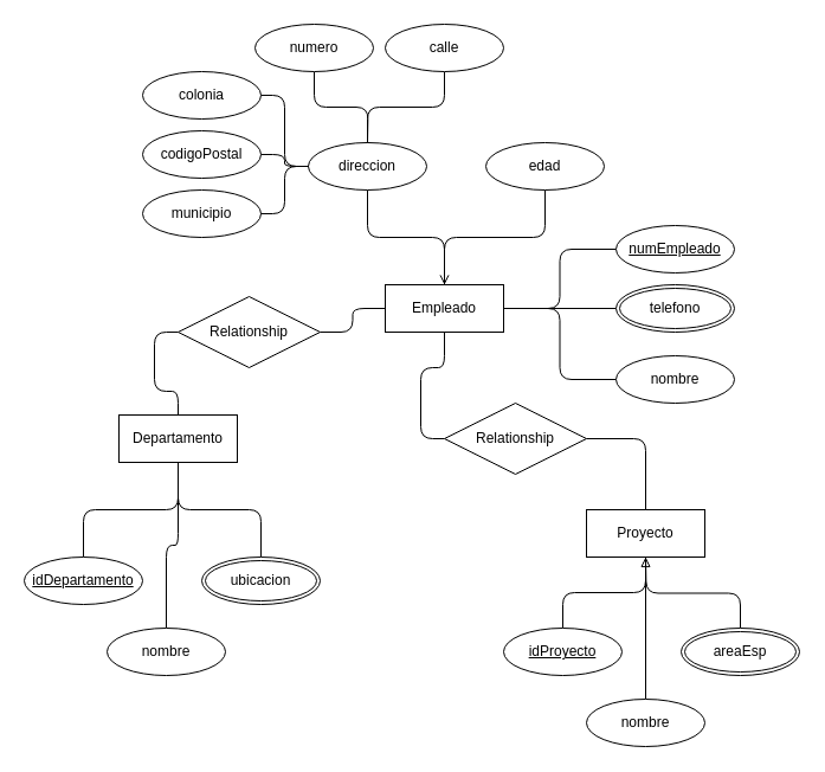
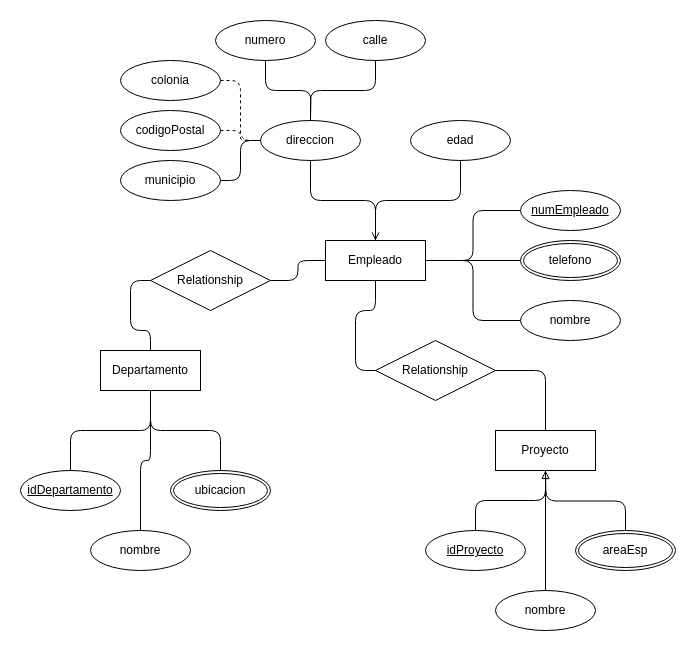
- <mxCell id="27" style="edgeStyle=orthogonalEdgeStyle;rounded=1;orthogonalLoop=1;jettySize=auto;html=1;exitX=1;exitY=0.5;exitDx=0;exitDy=0;entryX=0;entryY=0.5;entryDx=0;entryDy=0;endArrow=none;endFill=0;curved=0;" edge="1" parent="1" source="28" target="20"><mxGeometry relative="1" as="geometry" /></mxCell>
+ <mxCell id="27" style="edgeStyle=orthogonalEdgeStyle;rounded=1;orthogonalLoop=1;jettySize=auto;html=1;exitX=1;exitY=0.5;exitDx=0;exitDy=0;entryX=0;entryY=0.5;entryDx=0;entryDy=0;endArrow=none;endFill=0;curved=0;dashed=1;" edge="1" parent="1" source="28" target="20"><mxGeometry relative="1" as="geometry" /></mxCell>
- <mxCell id="23" style="edgeStyle=orthogonalEdgeStyle;rounded=1;orthogonalLoop=1;jettySize=auto;html=1;exitX=1;exitY=0.5;exitDx=0;exitDy=0;entryX=0;entryY=0.5;entryDx=0;entryDy=0;endArrow=none;endFill=0;curved=0;" edge="1" parent="1" source="24" target="20"><mxGeometry relative="1" as="geometry" /></mxCell>
+ <mxCell id="23" style="edgeStyle=orthogonalEdgeStyle;rounded=1;orthogonalLoop=1;jettySize=auto;html=1;exitX=1;exitY=0.5;exitDx=0;exitDy=0;entryX=0;entryY=0.5;entryDx=0;entryDy=0;endArrow=none;endFill=0;curved=0;dashed=1;" edge="1" parent="1" source="24" target="20"><mxGeometry relative="1" as="geometry" /></mxCell>
